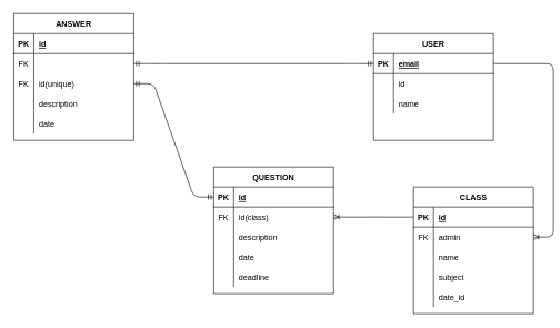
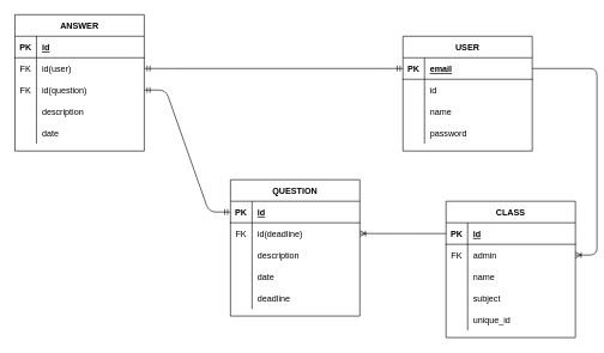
+ <mxCell id="53" value="id(user)" style="shape=partialRectangle;connectable=0;fillColor=none;top=0;left=0;bottom=0;right=0;align=left;spacingLeft=6;overflow=hidden;" vertex="1" parent="51"><mxGeometry x="30" width="150" height="30" as="geometry" /></mxCell>
- <mxCell id="56" value="id(unique)" style="shape=partialRectangle;connectable=0;fillColor=none;top=0;left=0;bottom=0;right=0;align=left;spacingLeft=6;overflow=hidden;" vertex="1" parent="54"><mxGeometry x="30" width="150" height="30" as="geometry" /></mxCell>
+ <mxCell id="56" value="id(question)" style="shape=partialRectangle;connectable=0;fillColor=none;top=0;left=0;bottom=0;right=0;align=left;spacingLeft=6;overflow=hidden;" vertex="1" parent="54"><mxGeometry x="30" width="150" height="30" as="geometry" /></mxCell>
+ <mxCell id="14" value="password" style="shape=partialRectangle;connectable=0;fillColor=none;top=0;left=0;bottom=0;right=0;align=left;spacingLeft=6;overflow=hidden;" vertex="1" parent="12"><mxGeometry x="30" width="150" height="30" as="geometry" /></mxCell>
- <mxCell id="37" value="id(class)" style="shape=partialRectangle;connectable=0;fillColor=none;top=0;left=0;bottom=0;right=0;align=left;spacingLeft=6;overflow=hidden;" vertex="1" parent="35"><mxGeometry x="30" width="150" height="30" as="geometry" /></mxCell>
+ <mxCell id="37" value="id(deadline)" style="shape=partialRectangle;connectable=0;fillColor=none;top=0;left=0;bottom=0;right=0;align=left;spacingLeft=6;overflow=hidden;" vertex="1" parent="35"><mxGeometry x="30" width="150" height="30" as="geometry" /></mxCell>
- <mxCell id="30" value="date_id" style="shape=partialRectangle;connectable=0;fillColor=none;top=0;left=0;bottom=0;right=0;align=left;spacingLeft=6;overflow=hidden;" vertex="1" parent="28"><mxGeometry x="30" width="150" height="30" as="geometry" /></mxCell>
+ <mxCell id="30" value="unique_id" style="shape=partialRectangle;connectable=0;fillColor=none;top=0;left=0;bottom=0;right=0;align=left;spacingLeft=6;overflow=hidden;" vertex="1" parent="28"><mxGeometry x="30" width="150" height="30" as="geometry" /></mxCell>
